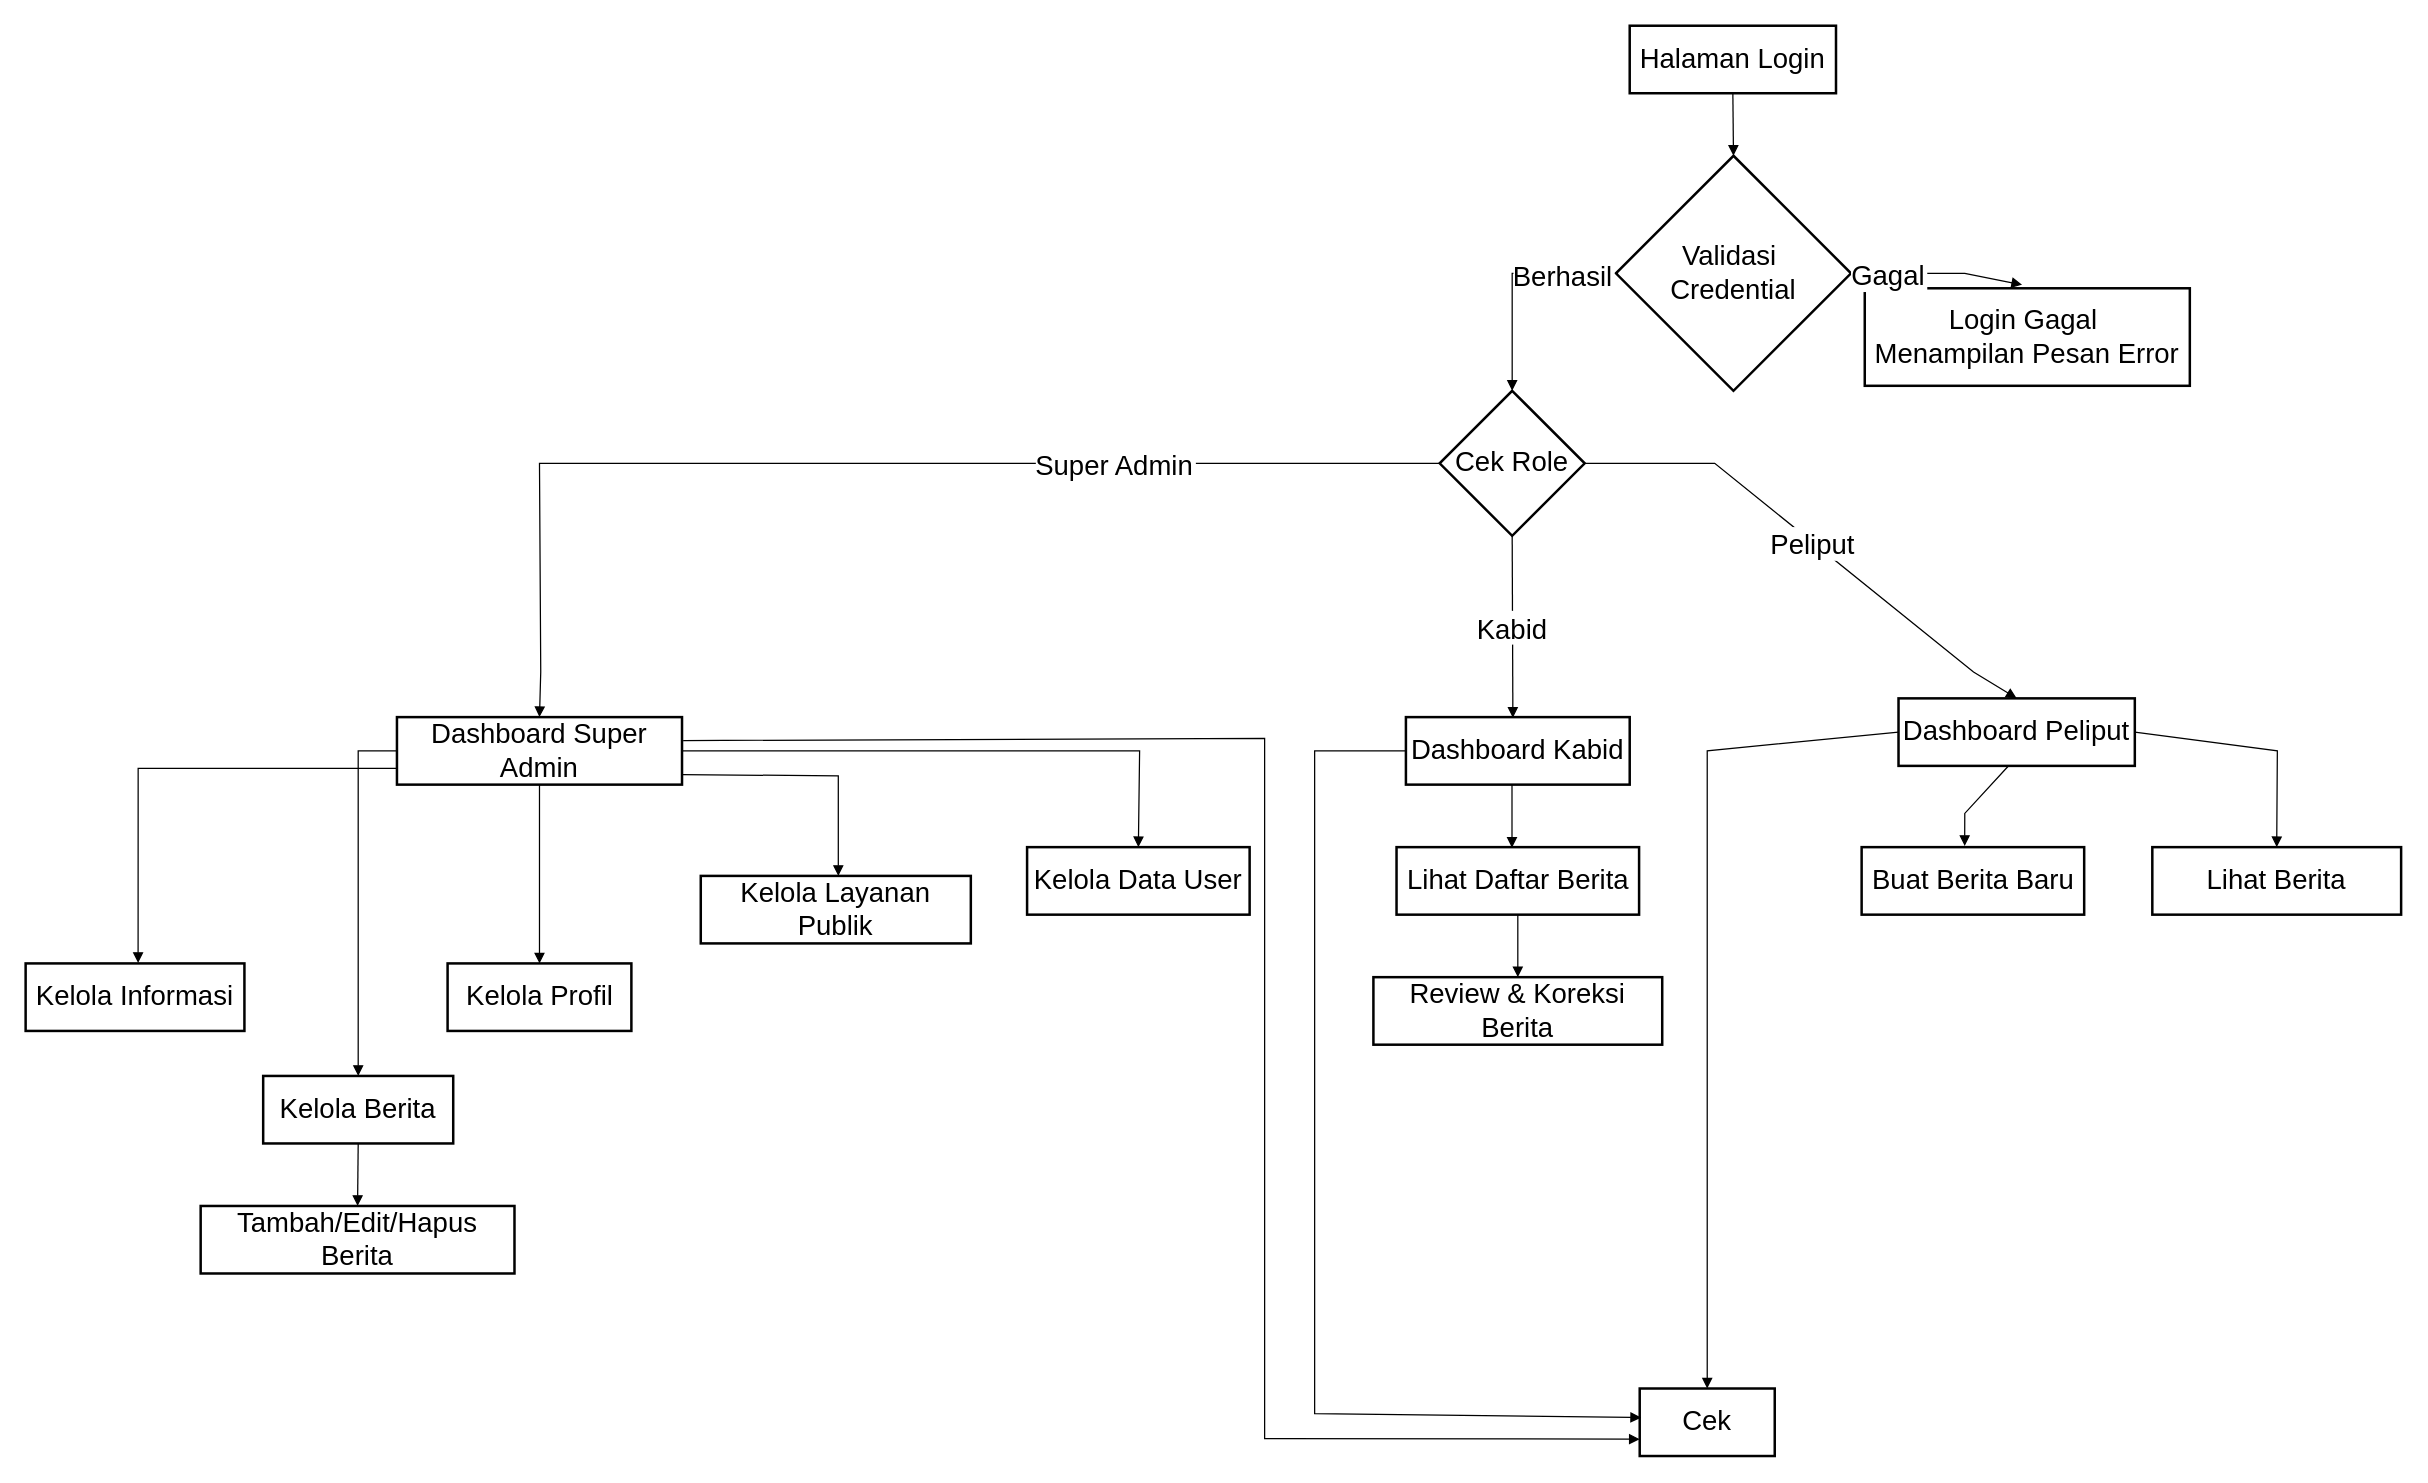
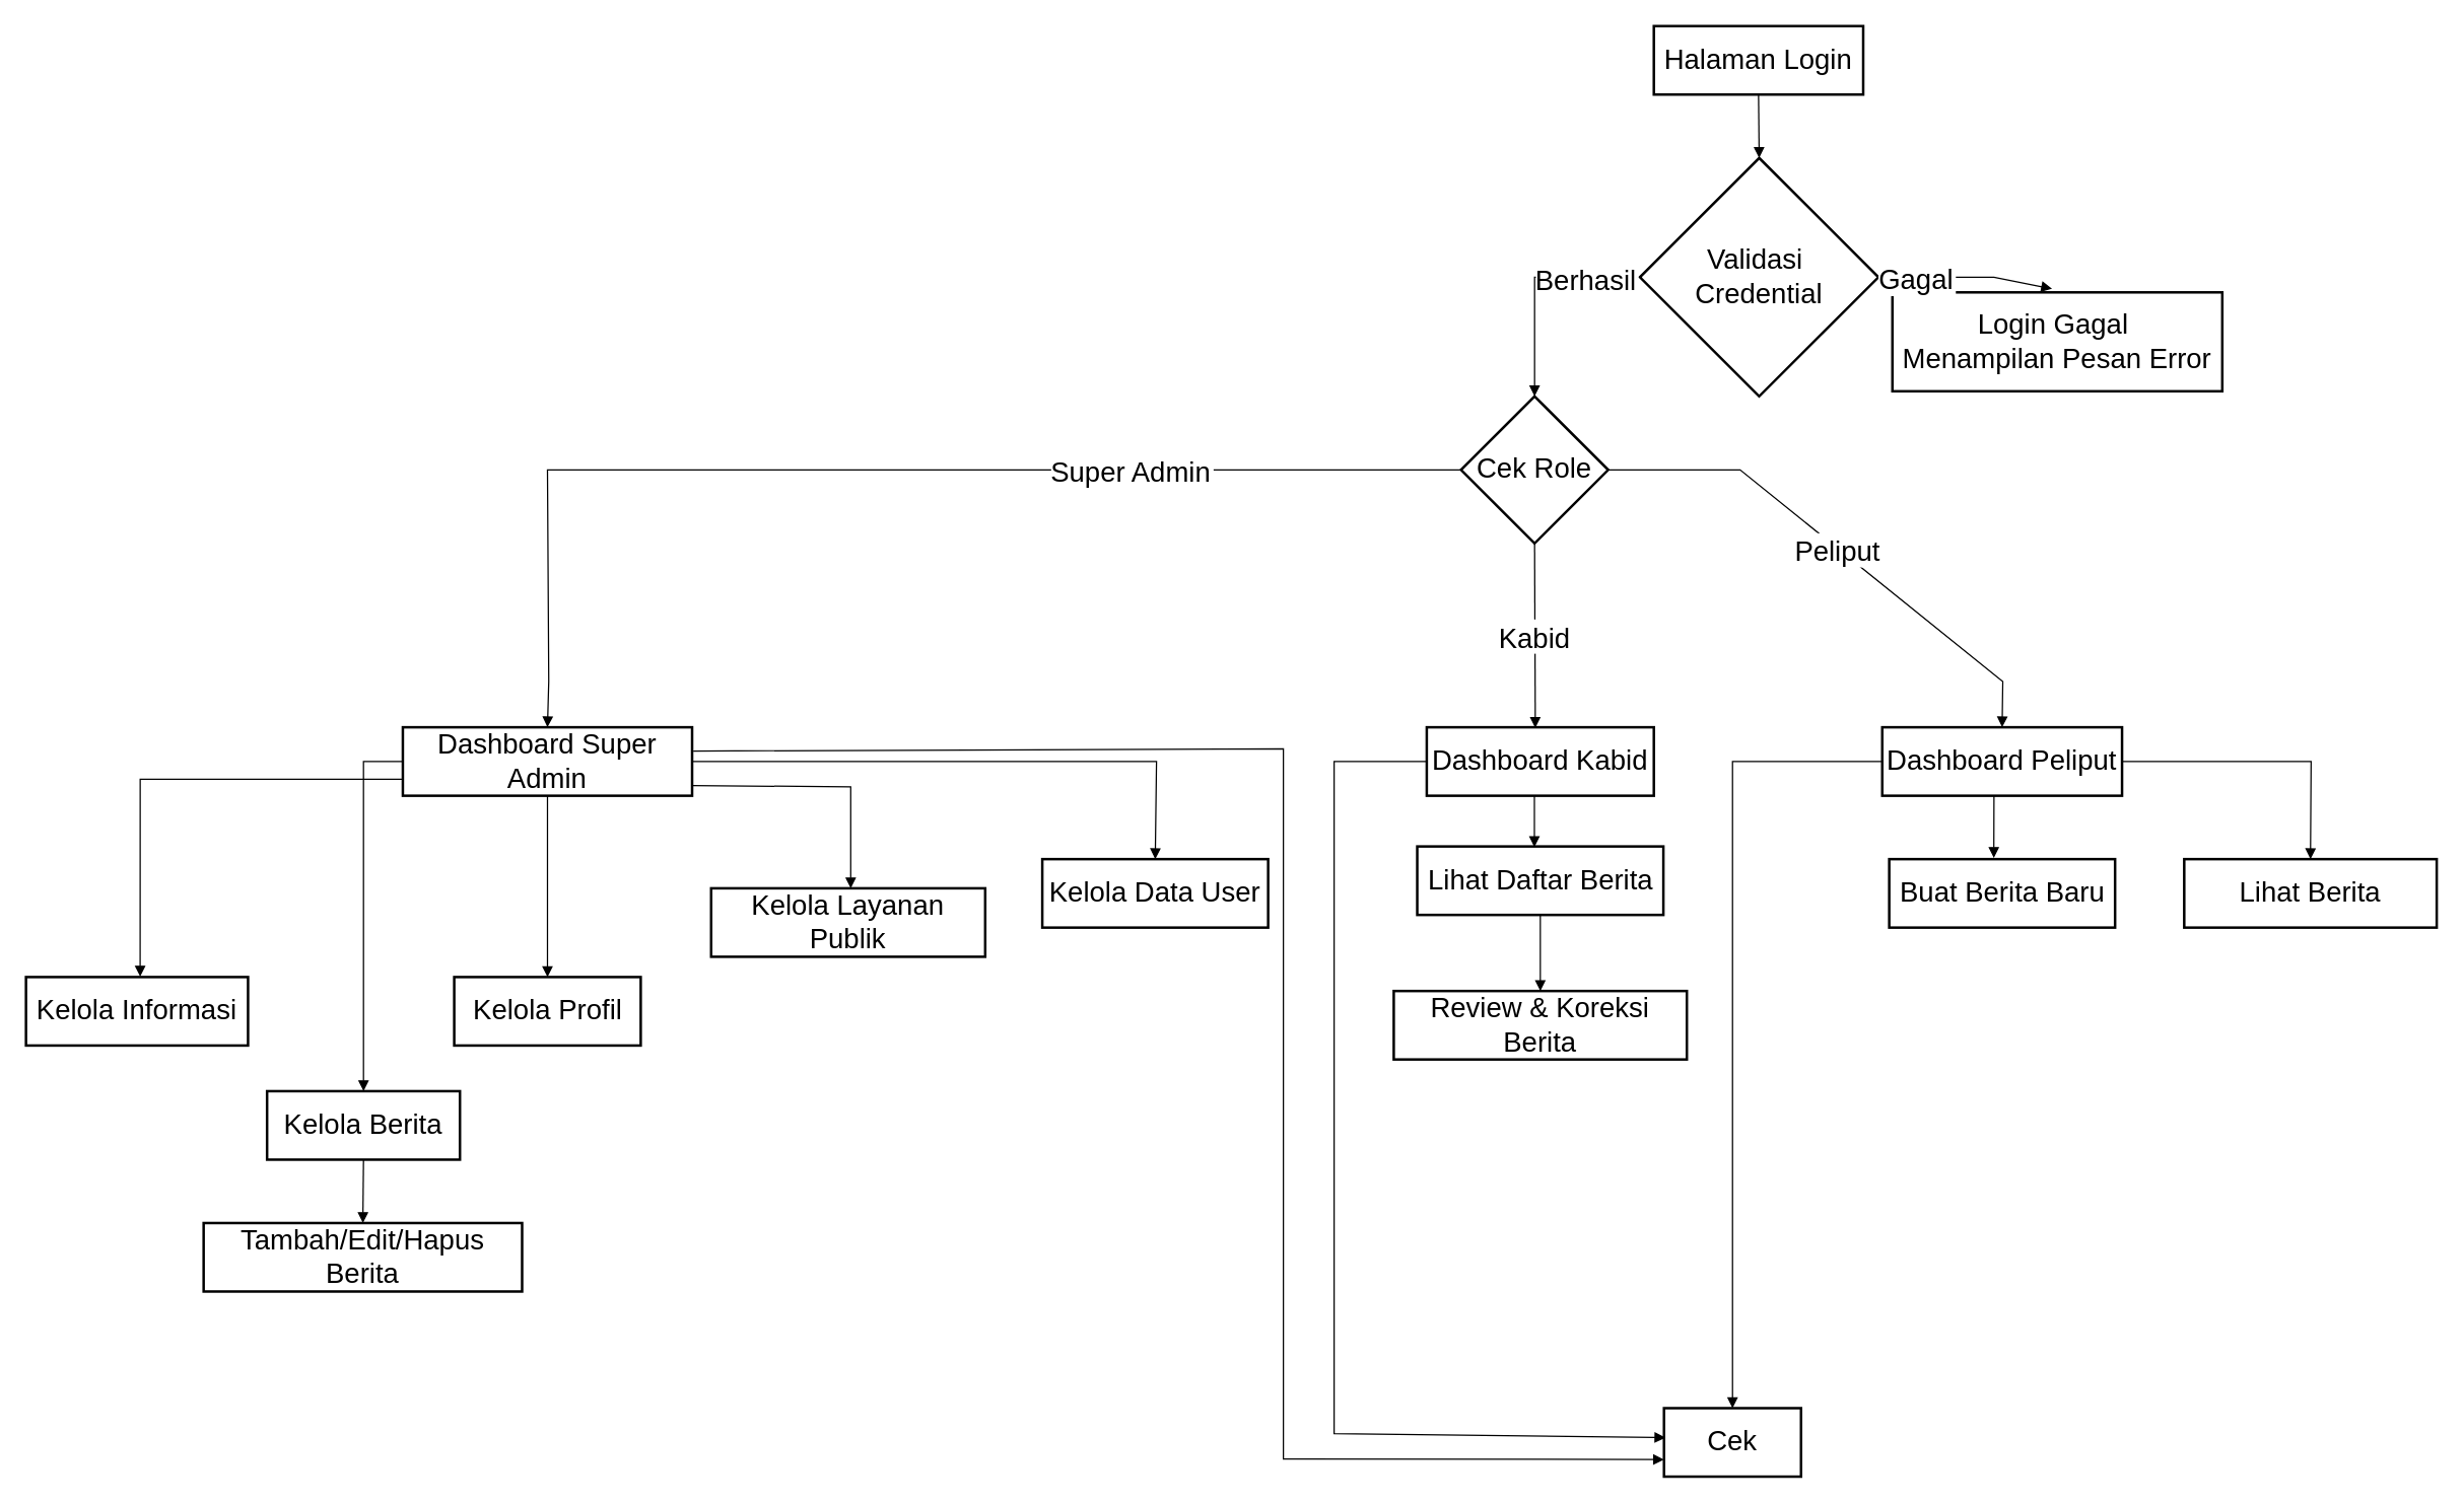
- <mxCell id="8" value="Dashboard Peliput" style="whiteSpace=wrap;strokeWidth=2;fontSize=22;" parent="1" vertex="1"><mxGeometry x="1518" y="558" width="189" height="54" as="geometry" /></mxCell>
+ <mxCell id="8" value="Dashboard Peliput" style="whiteSpace=wrap;strokeWidth=2;fontSize=22;" parent="1" vertex="1"><mxGeometry x="1483" y="573" width="189" height="54" as="geometry" /></mxCell>
- <mxCell id="15" value="Lihat Daftar Berita" style="whiteSpace=wrap;strokeWidth=2;fontSize=22;" parent="1" vertex="1"><mxGeometry x="1116.5" y="677" width="194" height="54" as="geometry" /></mxCell>
+ <mxCell id="15" value="Lihat Daftar Berita" style="whiteSpace=wrap;strokeWidth=2;fontSize=22;" parent="1" vertex="1"><mxGeometry x="1116.5" y="667" width="194" height="54" as="geometry" /></mxCell>
